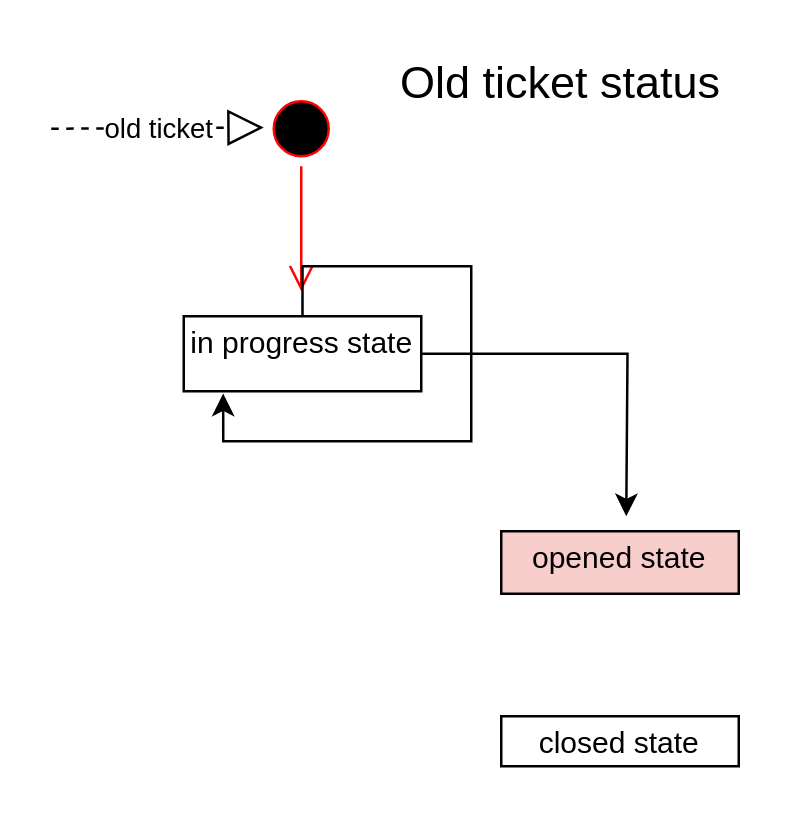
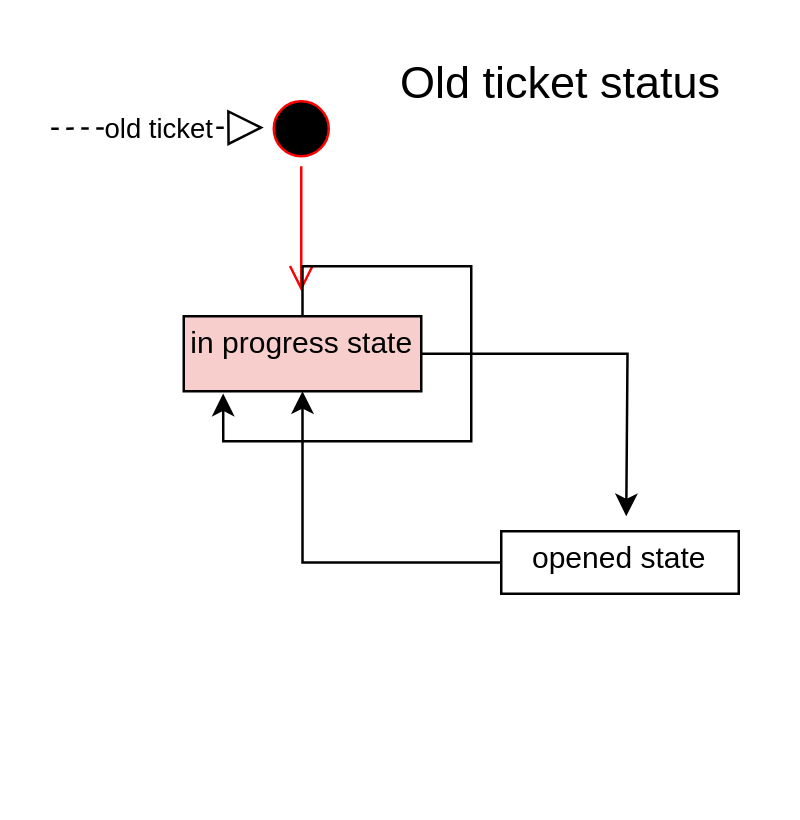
- <mxCell id="7" value="&lt;p style=&quot;margin: 0px ; margin-top: 4px ; text-align: center&quot;&gt;in progress state&lt;/p&gt;" style="verticalAlign=top;align=left;overflow=fill;fontSize=12;fontFamily=Helvetica;html=1;" vertex="1" parent="1"><mxGeometry x="73" y="126" width="95" height="30" as="geometry" /></mxCell>
+ <mxCell id="7" value="&lt;p style=&quot;margin: 0px ; margin-top: 4px ; text-align: center&quot;&gt;in progress state&lt;/p&gt;" style="verticalAlign=top;align=left;overflow=fill;fontSize=12;fontFamily=Helvetica;html=1;fillColor=#f8cecc;" vertex="1" parent="1"><mxGeometry x="73" y="126" width="95" height="30" as="geometry" /></mxCell>
+ <mxCell id="9" style="edgeStyle=orthogonalEdgeStyle;rounded=0;orthogonalLoop=1;jettySize=auto;html=1;exitX=0;exitY=0.5;exitDx=0;exitDy=0;entryX=0.5;entryY=1;entryDx=0;entryDy=0;" edge="1" parent="1" source="10" target="7"><mxGeometry relative="1" as="geometry" /></mxCell>
- <mxCell id="10" value="&lt;p style=&quot;margin: 0px ; margin-top: 4px ; text-align: center&quot;&gt;opened state&lt;/p&gt;" style="verticalAlign=top;align=left;overflow=fill;fontSize=12;fontFamily=Helvetica;html=1;fillColor=#f8cecc;" vertex="1" parent="1"><mxGeometry x="200" y="212" width="95" height="25" as="geometry" /></mxCell>
+ <mxCell id="10" value="&lt;p style=&quot;margin: 0px ; margin-top: 4px ; text-align: center&quot;&gt;opened state&lt;/p&gt;" style="verticalAlign=top;align=left;overflow=fill;fontSize=12;fontFamily=Helvetica;html=1;" vertex="1" parent="1"><mxGeometry x="200" y="212" width="95" height="25" as="geometry" /></mxCell>
- <mxCell id="8" value="&lt;p style=&quot;margin: 0px ; margin-top: 4px ; text-align: center&quot;&gt;closed state&lt;/p&gt;" style="verticalAlign=top;align=left;overflow=fill;fontSize=12;fontFamily=Helvetica;html=1;" vertex="1" parent="1"><mxGeometry x="200" y="286" width="95" height="20" as="geometry" /></mxCell>
